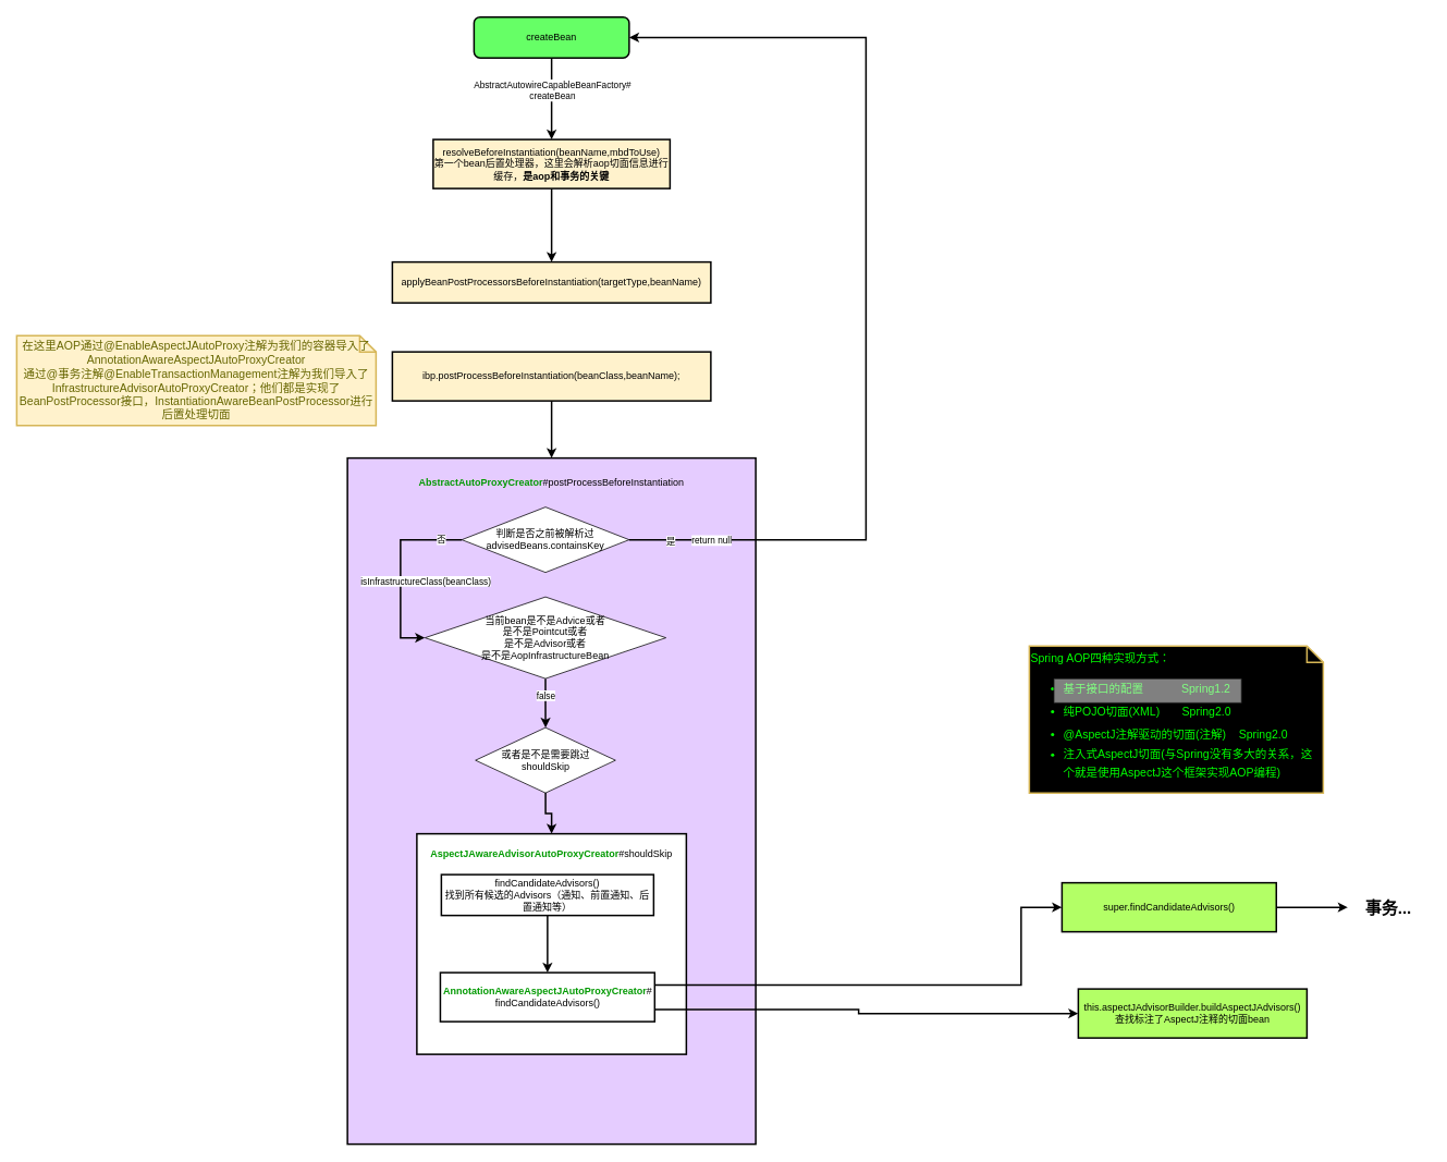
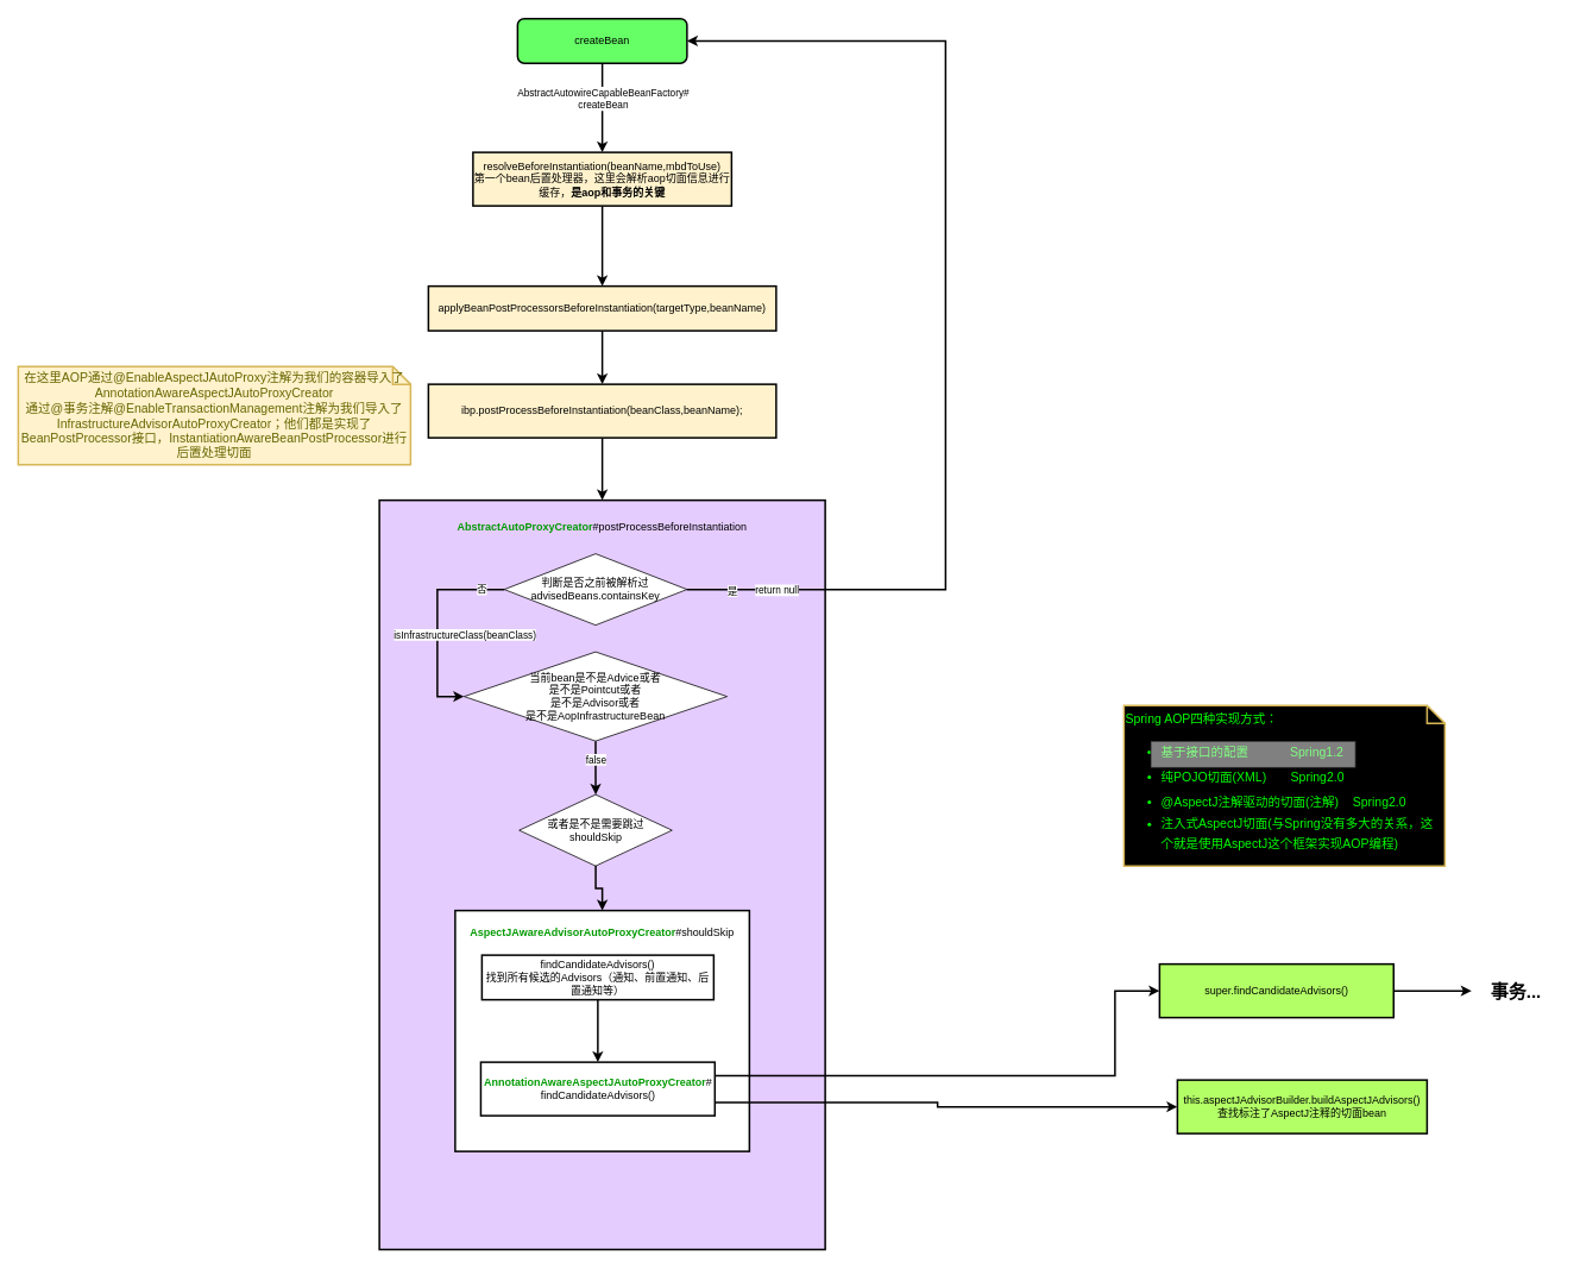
+ <mxCell id="7" value="" style="edgeStyle=orthogonalEdgeStyle;rounded=0;orthogonalLoop=1;jettySize=auto;html=1;strokeWidth=2;" parent="1" source="8" target="10" edge="1"><mxGeometry relative="1" as="geometry" /></mxCell>
